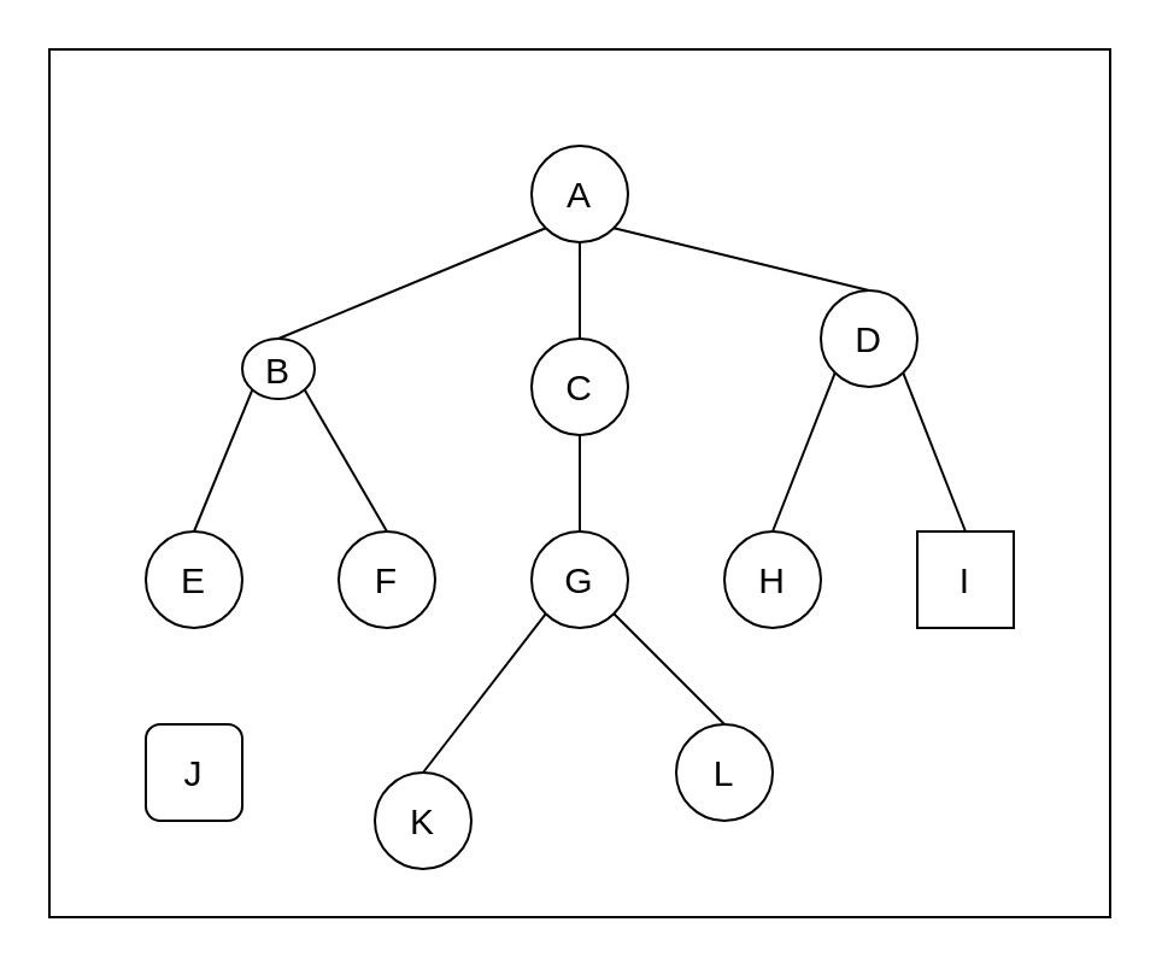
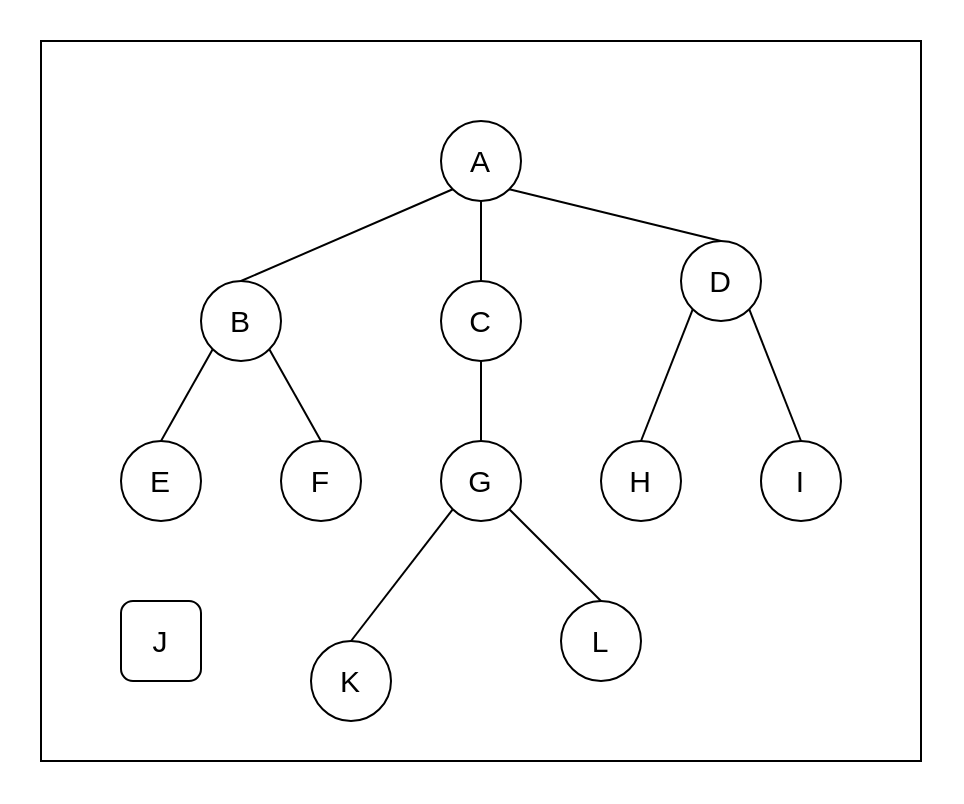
- <mxCell id="4" value="B" style="ellipse;whiteSpace=wrap;html=1;aspect=fixed;fontSize=15;" vertex="1" parent="1"><mxGeometry x="100" y="140" width="30" height="25" as="geometry" /></mxCell>
+ <mxCell id="4" value="B" style="ellipse;whiteSpace=wrap;html=1;aspect=fixed;fontSize=15;" vertex="1" parent="1"><mxGeometry x="100" y="140" width="40" height="40" as="geometry" /></mxCell>
- <mxCell id="8" value="I" style="whiteSpace=wrap;html=1;aspect=fixed;fontSize=15;rounded=0;" vertex="1" parent="1"><mxGeometry x="380" y="220" width="40" height="40" as="geometry" /></mxCell>
+ <mxCell id="8" value="I" style="ellipse;whiteSpace=wrap;html=1;aspect=fixed;fontSize=15;" vertex="1" parent="1"><mxGeometry x="380" y="220" width="40" height="40" as="geometry" /></mxCell>
